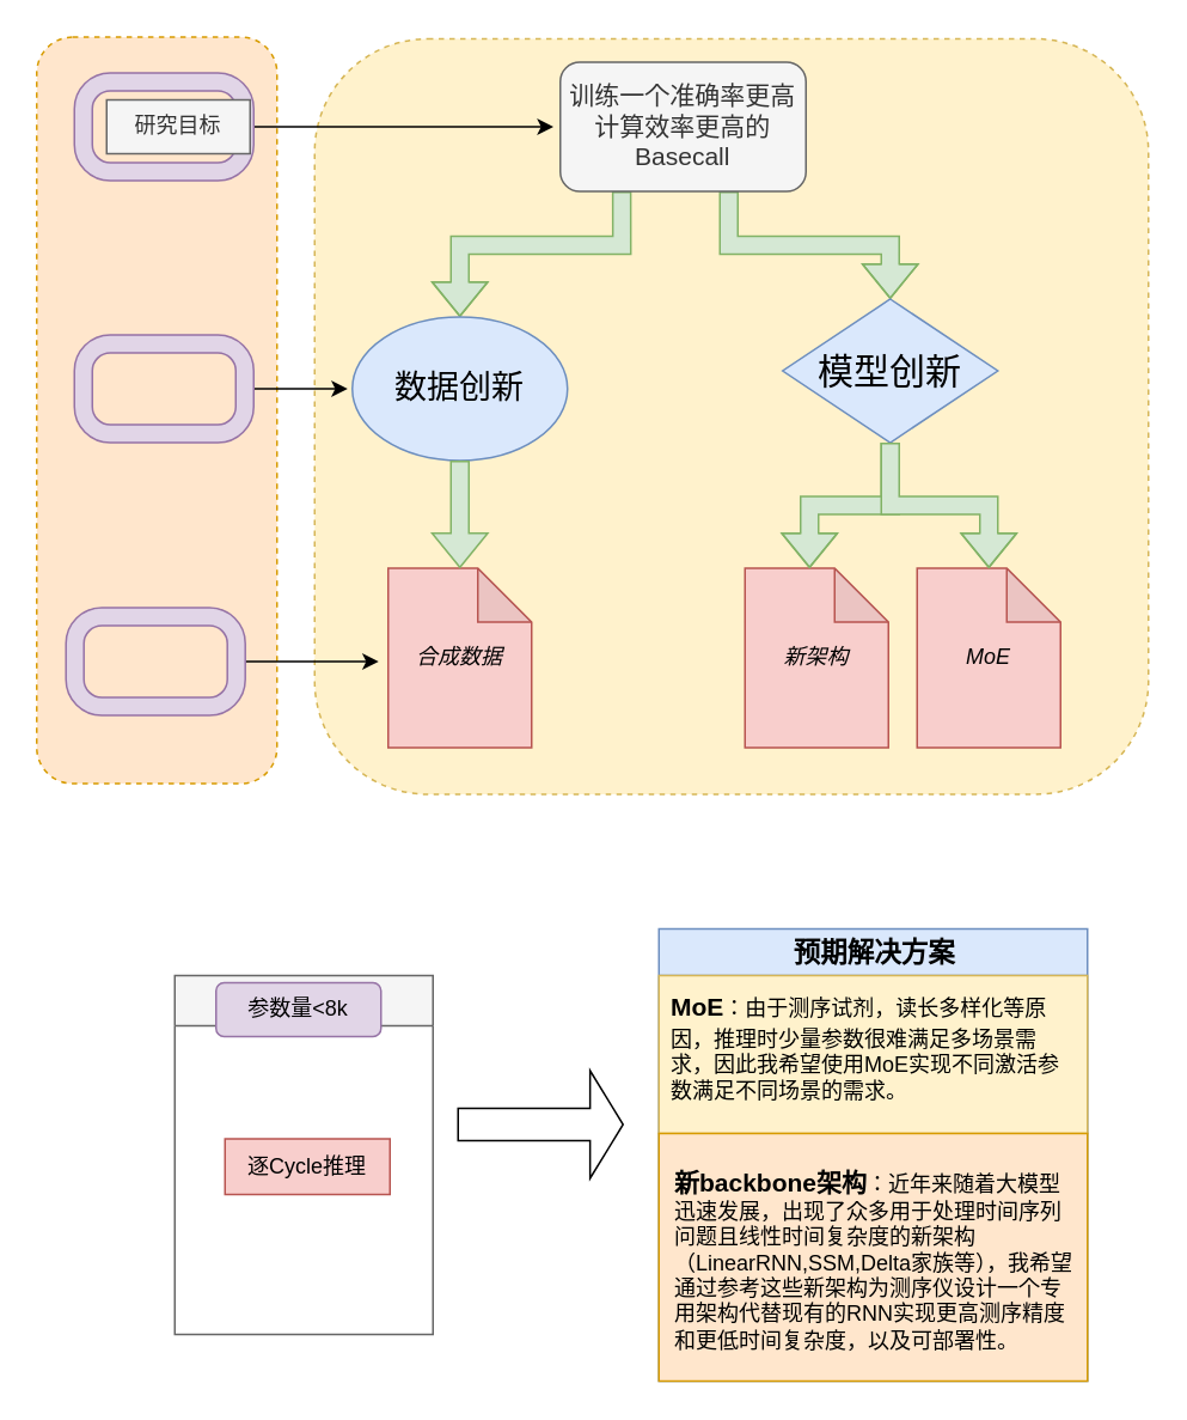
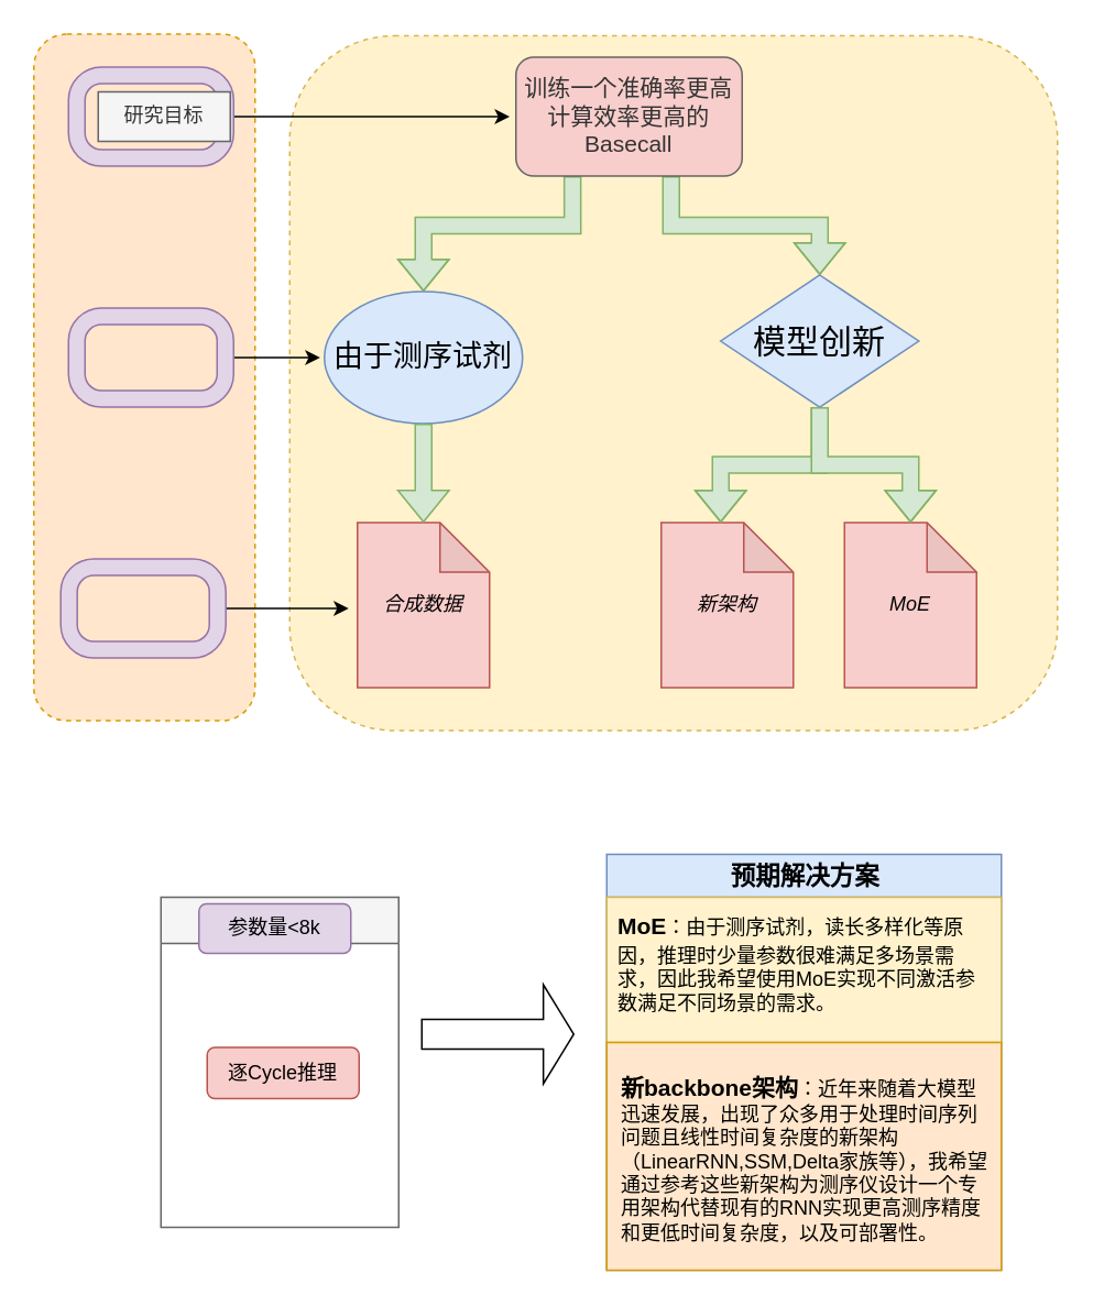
- <mxCell id="6" value="&lt;font style=&quot;font-size: 14px;&quot;&gt;训练一个准确率更高计算效率更高的Basecall&lt;/font&gt;" style="rounded=1;whiteSpace=wrap;html=1;fillColor=#f5f5f5;strokeColor=#666666;fontColor=#333333;" vertex="1" parent="1"><mxGeometry x="312" y="34" width="137" height="72" as="geometry" /></mxCell>
+ <mxCell id="6" value="&lt;font style=&quot;font-size: 14px;&quot;&gt;训练一个准确率更高计算效率更高的Basecall&lt;/font&gt;" style="rounded=1;whiteSpace=wrap;html=1;fillColor=#f8cecc;strokeColor=#666666;fontColor=#333333;" vertex="1" parent="1"><mxGeometry x="312" y="34" width="137" height="72" as="geometry" /></mxCell>
- <mxCell id="7" value="&lt;font style=&quot;font-size: 18px;&quot;&gt;数据创新&lt;/font&gt;" style="ellipse;whiteSpace=wrap;html=1;fillColor=#dae8fc;strokeColor=#6c8ebf;" vertex="1" parent="1"><mxGeometry x="196" y="176" width="120" height="80" as="geometry" /></mxCell>
+ <mxCell id="7" value="&lt;font style=&quot;font-size: 18px;&quot;&gt;由于测序试剂&lt;/font&gt;" style="ellipse;whiteSpace=wrap;html=1;fillColor=#dae8fc;strokeColor=#6c8ebf;" vertex="1" parent="1"><mxGeometry x="196" y="176" width="120" height="80" as="geometry" /></mxCell>
- <mxCell id="10" value="&lt;i&gt;新架构&lt;/i&gt;" style="shape=note;whiteSpace=wrap;html=1;backgroundOutline=1;darkOpacity=0.05;fillColor=#f8cecc;strokeColor=#b85450;" vertex="1" parent="1"><mxGeometry x="415" y="316" width="80" height="100" as="geometry" /></mxCell>
+ <mxCell id="10" value="&lt;i&gt;新架构&lt;/i&gt;" style="shape=note;whiteSpace=wrap;html=1;backgroundOutline=1;darkOpacity=0.05;fillColor=#f8cecc;strokeColor=#b85450;" vertex="1" parent="1"><mxGeometry x="400" y="316" width="80" height="100" as="geometry" /></mxCell>
- <mxCell id="24" value="逐Cycle推理" style="whiteSpace=wrap;html=1;fillColor=#f8cecc;strokeColor=#b85450;rounded=0;" vertex="1" parent="22"><mxGeometry x="28" y="91" width="92" height="31" as="geometry" /></mxCell>
+ <mxCell id="24" value="逐Cycle推理" style="rounded=1;whiteSpace=wrap;html=1;fillColor=#f8cecc;strokeColor=#b85450;" vertex="1" parent="22"><mxGeometry x="28" y="91" width="92" height="31" as="geometry" /></mxCell>
